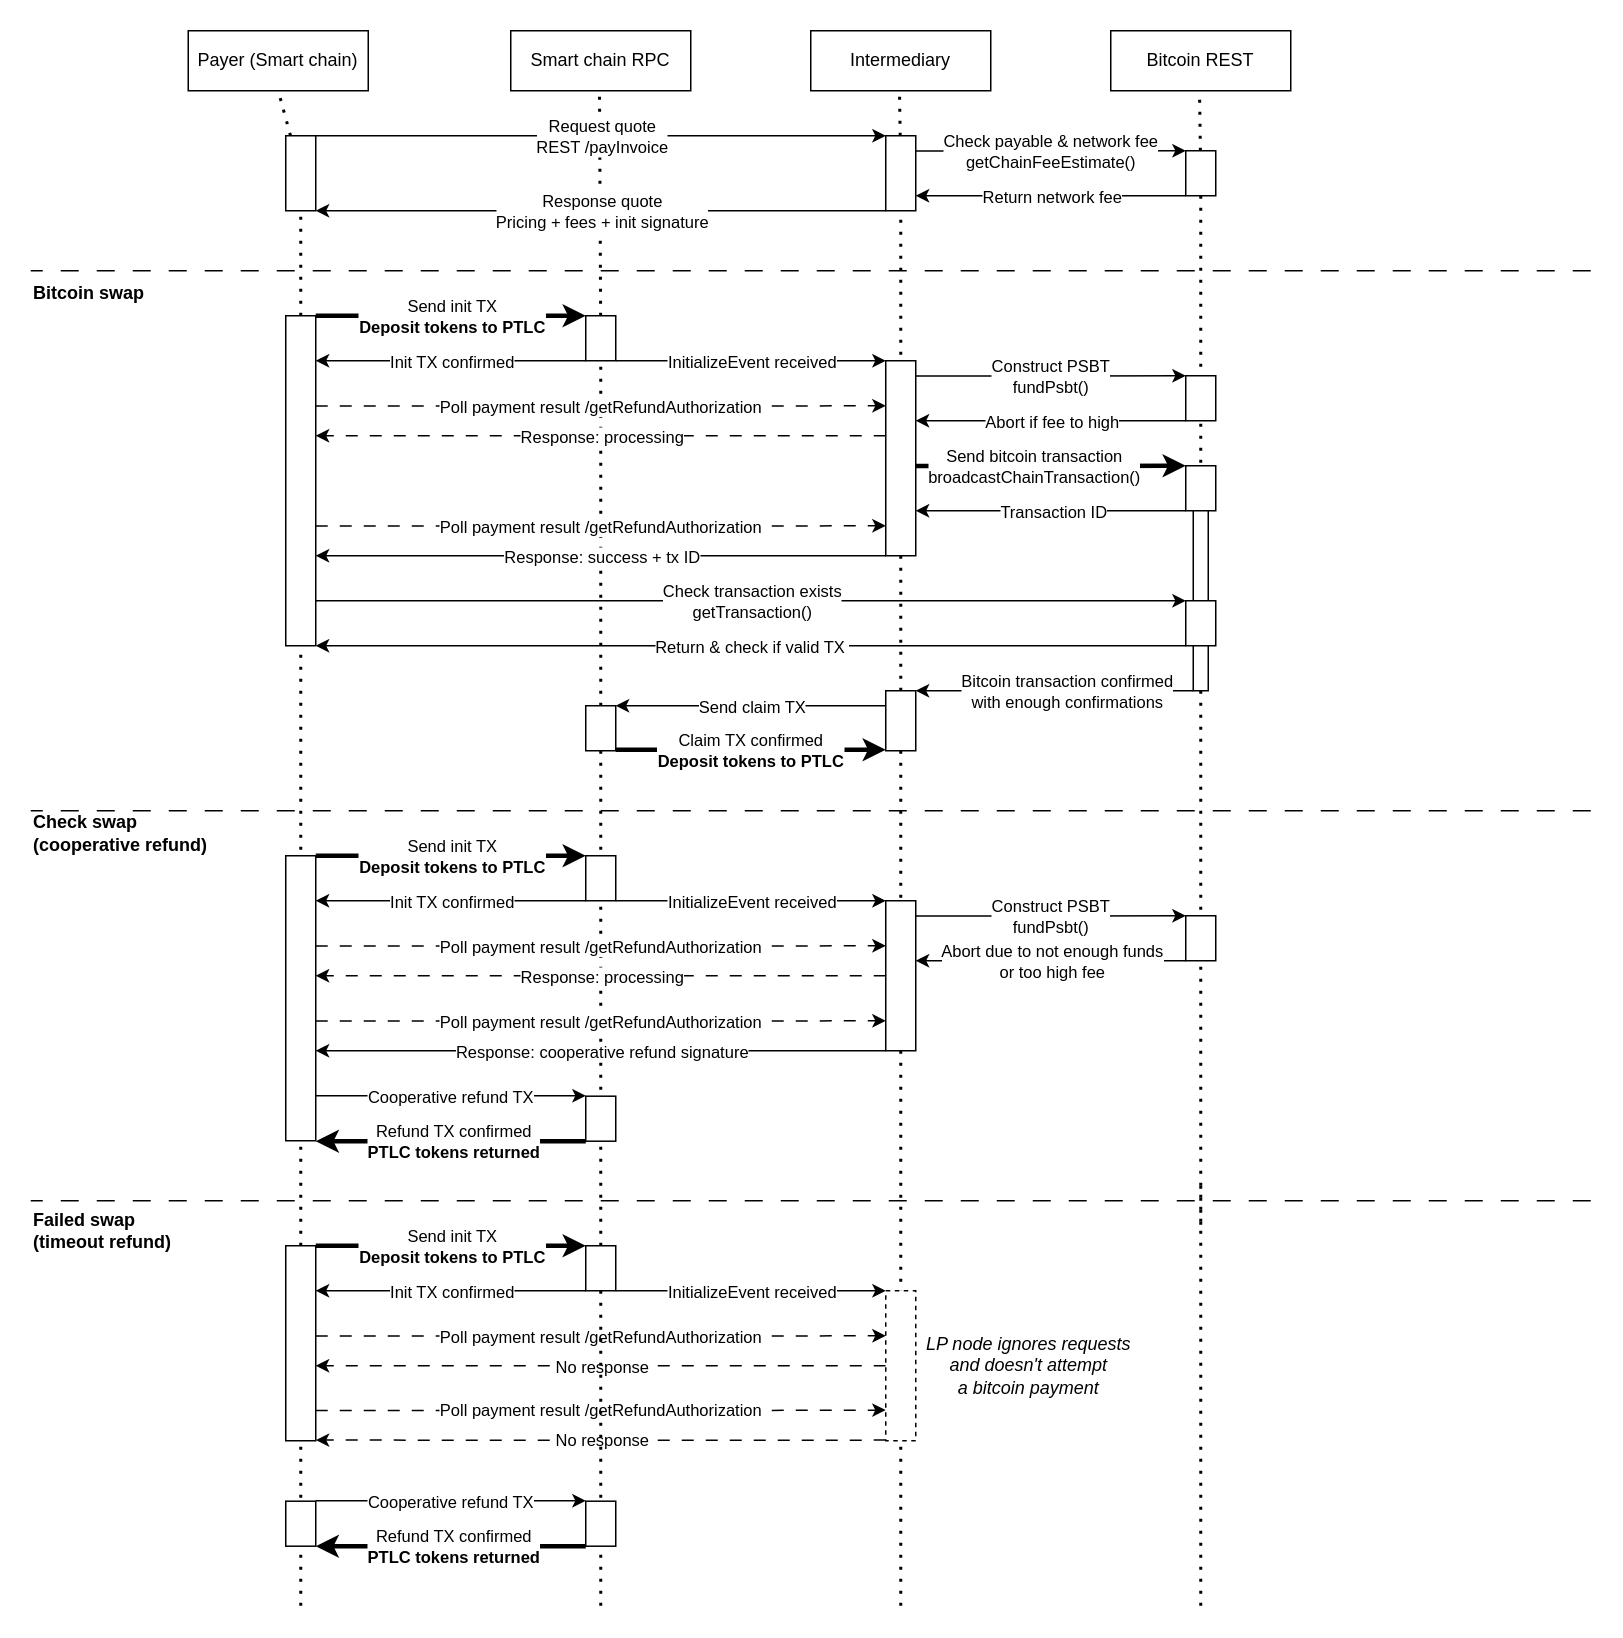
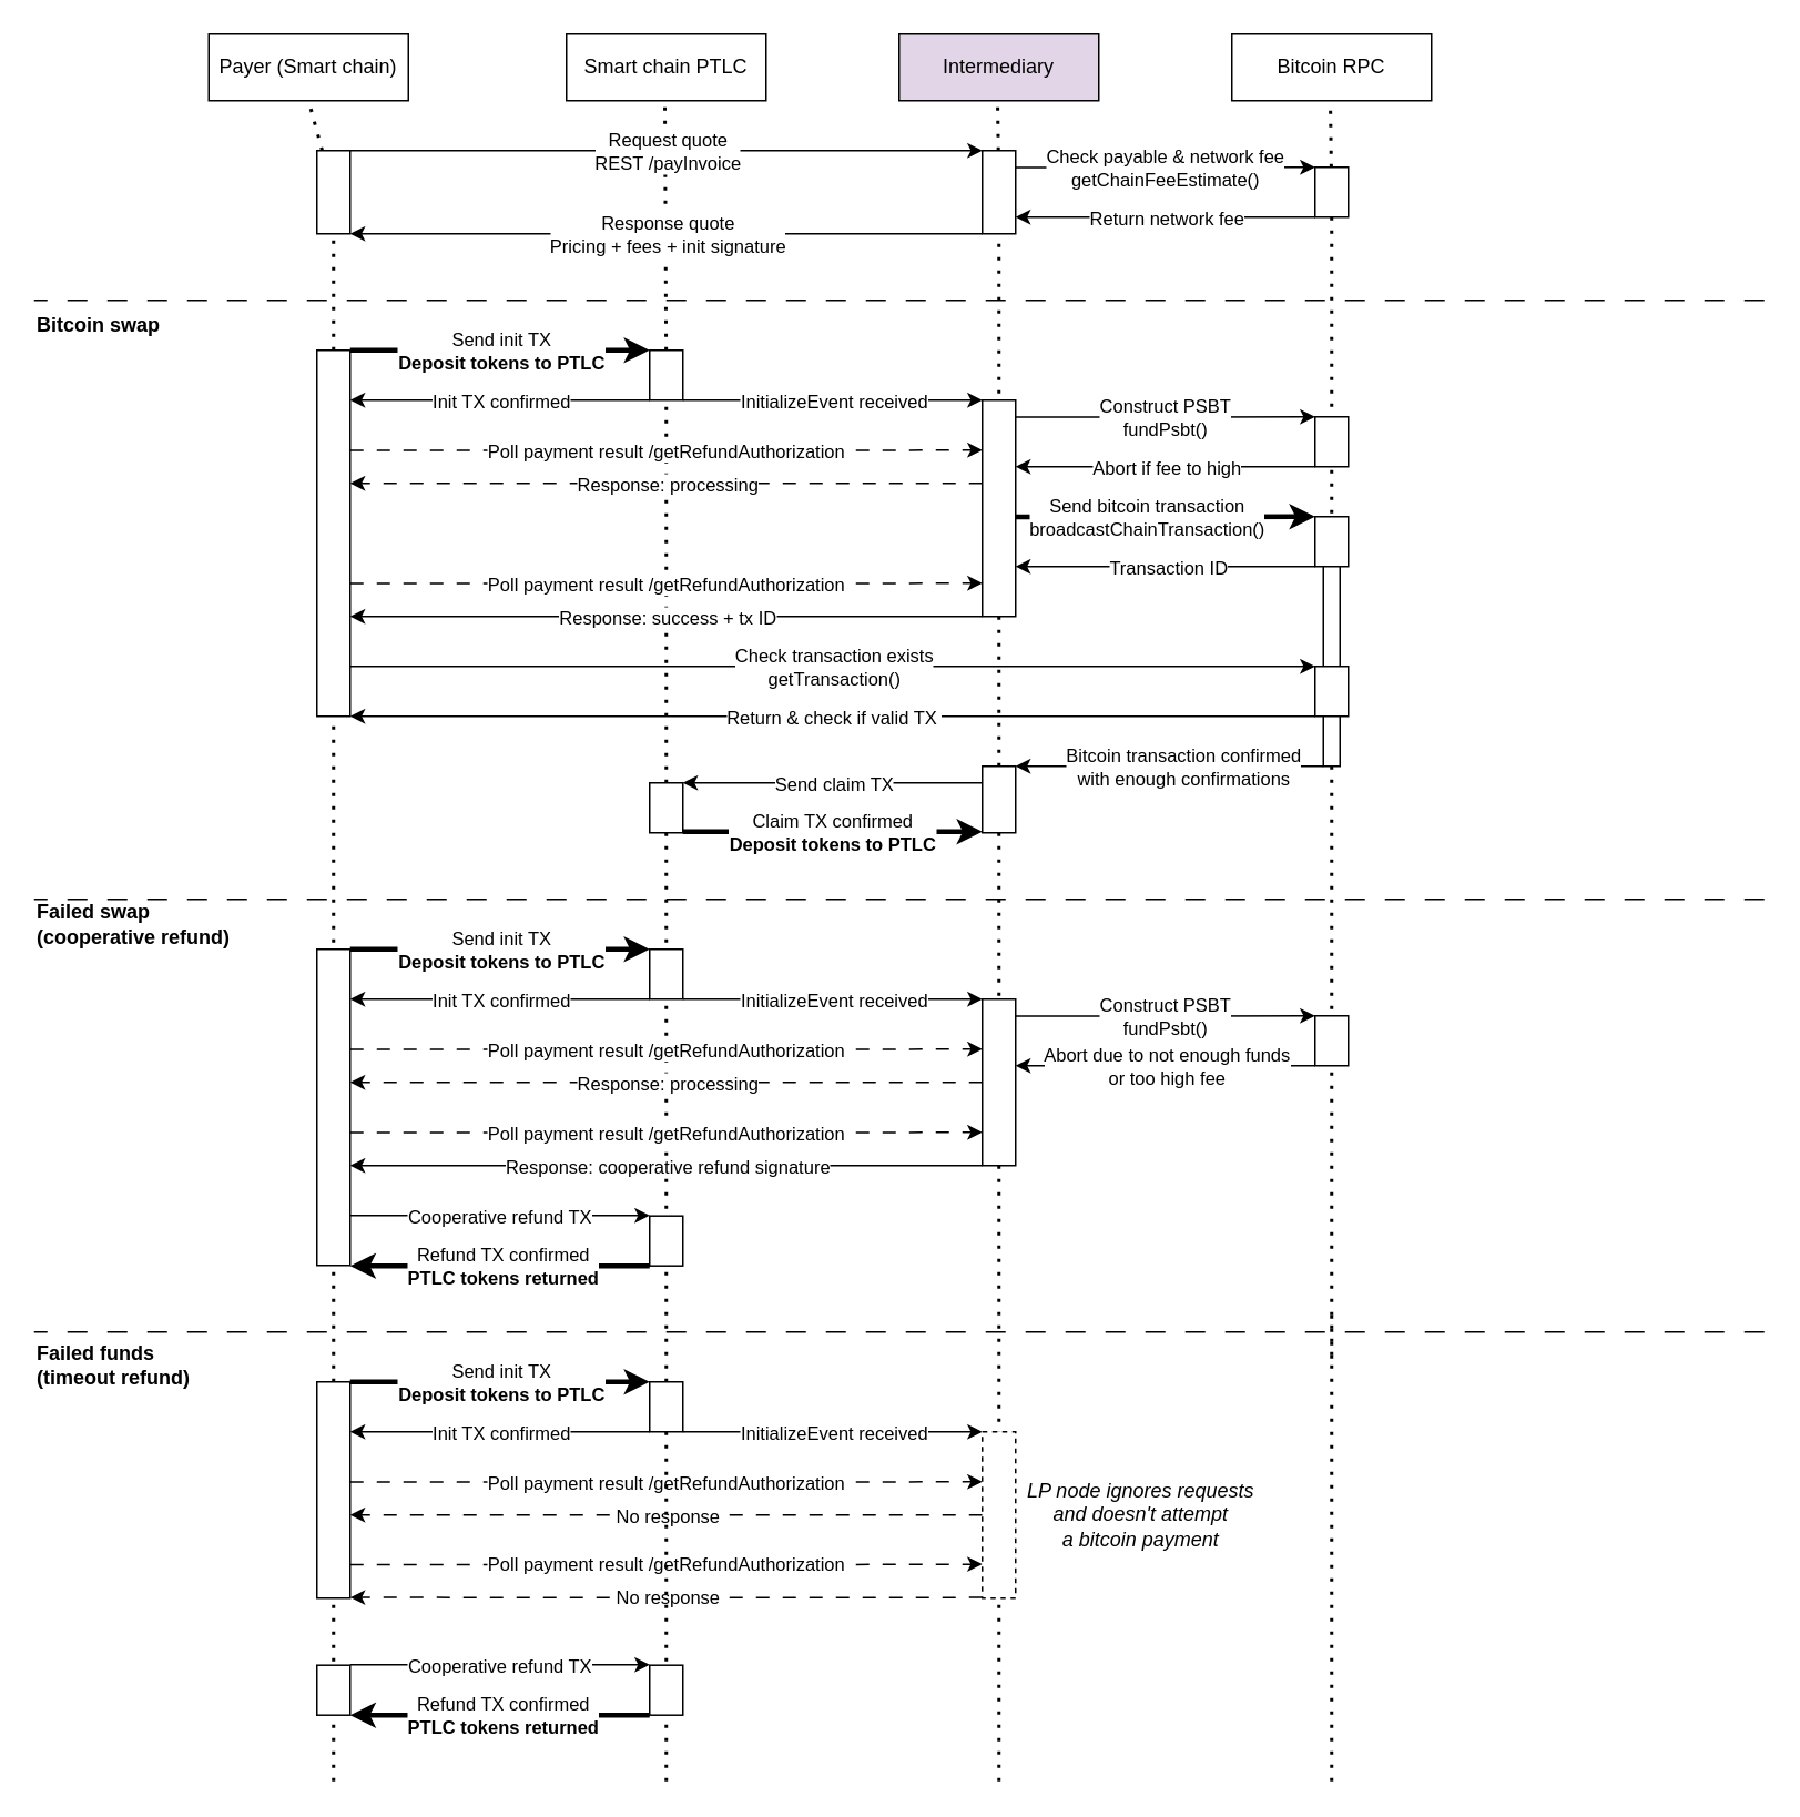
- <mxCell id="4" value="Smart chain RPC" style="rounded=0;whiteSpace=wrap;html=1;" parent="1" vertex="1"><mxGeometry x="340" y="20" width="120" height="40" as="geometry" /></mxCell>
+ <mxCell id="4" value="Smart chain PTLC" style="rounded=0;whiteSpace=wrap;html=1;" parent="1" vertex="1"><mxGeometry x="340" y="20" width="120" height="40" as="geometry" /></mxCell>
- <mxCell id="3" value="Intermediary" style="rounded=0;whiteSpace=wrap;html=1;" parent="1" vertex="1"><mxGeometry x="540" y="20" width="120" height="40" as="geometry" /></mxCell>
+ <mxCell id="3" value="Intermediary" style="rounded=0;whiteSpace=wrap;html=1;fillColor=#e1d5e7;" parent="1" vertex="1"><mxGeometry x="540" y="20" width="120" height="40" as="geometry" /></mxCell>
- <mxCell id="16" value="Bitcoin REST" style="rounded=0;whiteSpace=wrap;html=1;" parent="1" vertex="1"><mxGeometry x="740" y="20" width="120" height="40" as="geometry" /></mxCell>
+ <mxCell id="16" value="Bitcoin RPC" style="rounded=0;whiteSpace=wrap;html=1;" parent="1" vertex="1"><mxGeometry x="740" y="20" width="120" height="40" as="geometry" /></mxCell>
- <mxCell id="97" value="&lt;b&gt;Check swap&lt;br&gt;(cooperative refund)&lt;br&gt;&lt;/b&gt;" style="text;html=1;align=left;verticalAlign=middle;resizable=0;points=[];autosize=1;strokeColor=none;fillColor=none;" parent="1" vertex="1"><mxGeometry x="20" y="535" width="140" height="40" as="geometry" /></mxCell>
+ <mxCell id="97" value="&lt;b&gt;Failed swap&lt;br&gt;(cooperative refund)&lt;br&gt;&lt;/b&gt;" style="text;html=1;align=left;verticalAlign=middle;resizable=0;points=[];autosize=1;strokeColor=none;fillColor=none;" parent="1" vertex="1"><mxGeometry x="20" y="535" width="140" height="40" as="geometry" /></mxCell>
- <mxCell id="77" value="&lt;b&gt;Failed swap&lt;br&gt;(timeout refund)&lt;br&gt;&lt;/b&gt;" style="text;html=1;align=left;verticalAlign=middle;resizable=0;points=[];autosize=1;strokeColor=none;fillColor=none;" parent="1" vertex="1"><mxGeometry x="20" y="800" width="120" height="40" as="geometry" /></mxCell>
+ <mxCell id="77" value="&lt;b&gt;Failed funds&lt;br&gt;(timeout refund)&lt;br&gt;&lt;/b&gt;" style="text;html=1;align=left;verticalAlign=middle;resizable=0;points=[];autosize=1;strokeColor=none;fillColor=none;" parent="1" vertex="1"><mxGeometry x="20" y="800" width="120" height="40" as="geometry" /></mxCell>
